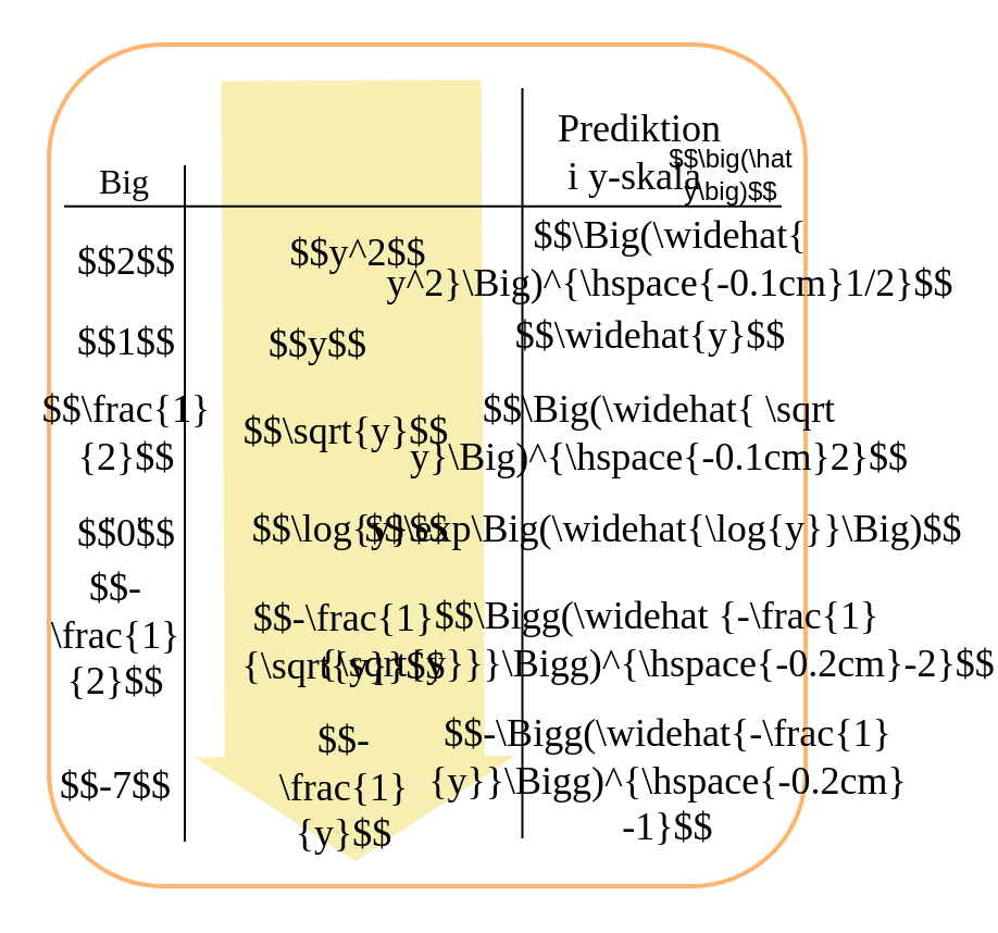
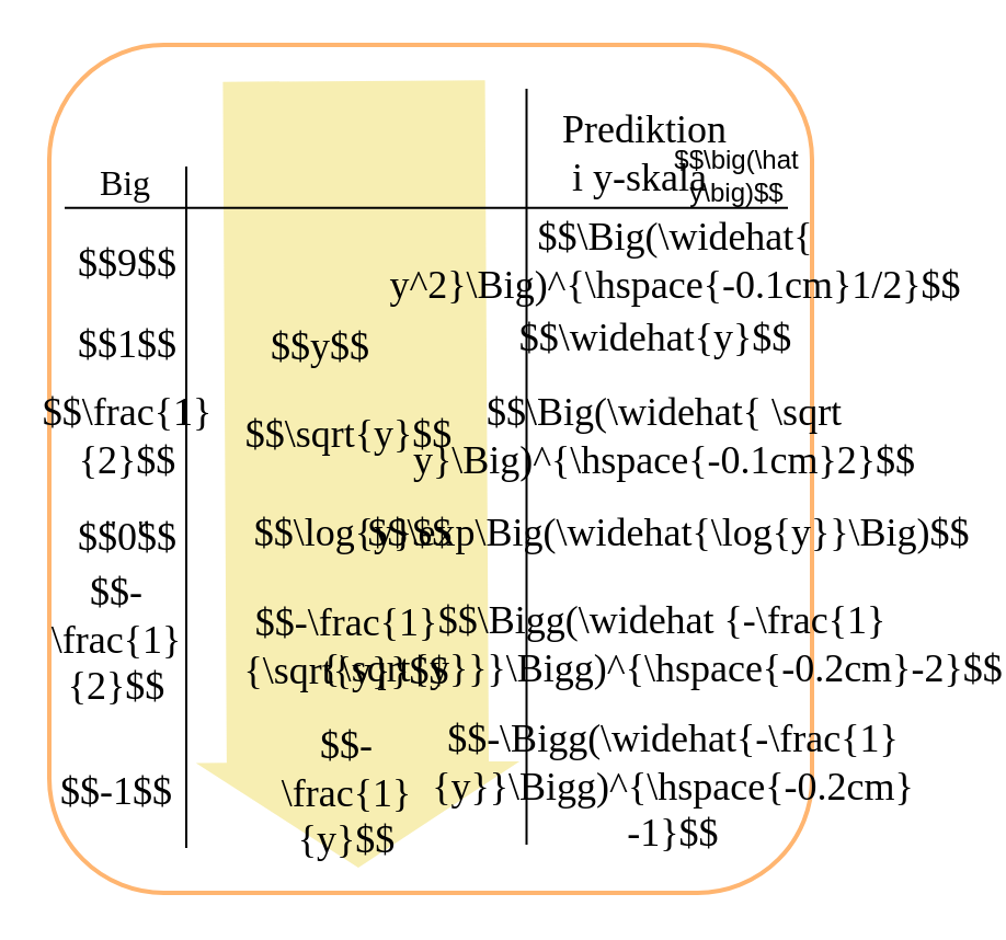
- <mxCell id="14" value="$$y^2$$" style="text;html=1;strokeColor=none;fillColor=none;align=center;verticalAlign=middle;whiteSpace=wrap;rounded=0;strokeWidth=1;fontFamily=Verdana;fontSize=18;" parent="1" vertex="1"><mxGeometry x="133.878" y="101.63" width="61.135" height="28.241" as="geometry" /></mxCell>
- <mxCell id="8" value="$$2$$" style="text;html=1;strokeColor=none;fillColor=none;align=center;verticalAlign=middle;whiteSpace=wrap;rounded=0;strokeWidth=1;fontFamily=Verdana;fontSize=18;" parent="1" vertex="1"><mxGeometry x="25.459" y="103.019" width="65.502" height="33.889" as="geometry" /></mxCell>
+ <mxCell id="8" value="$$9$$" style="text;html=1;strokeColor=none;fillColor=none;align=center;verticalAlign=middle;whiteSpace=wrap;rounded=0;strokeWidth=1;fontFamily=Verdana;fontSize=18;" parent="1" vertex="1"><mxGeometry x="25.459" y="103.019" width="65.502" height="33.889" as="geometry" /></mxCell>
- <mxCell id="13" value="$$-7$$" style="text;html=1;strokeColor=none;fillColor=none;align=center;verticalAlign=middle;whiteSpace=wrap;rounded=0;strokeWidth=1;fontFamily=Verdana;fontSize=18;" parent="1" vertex="1"><mxGeometry x="20" y="344.13" width="65.502" height="33.889" as="geometry" /></mxCell>
+ <mxCell id="13" value="$$-1$$" style="text;html=1;strokeColor=none;fillColor=none;align=center;verticalAlign=middle;whiteSpace=wrap;rounded=0;strokeWidth=1;fontFamily=Verdana;fontSize=18;" parent="1" vertex="1"><mxGeometry x="20" y="344.13" width="65.502" height="33.889" as="geometry" /></mxCell>
